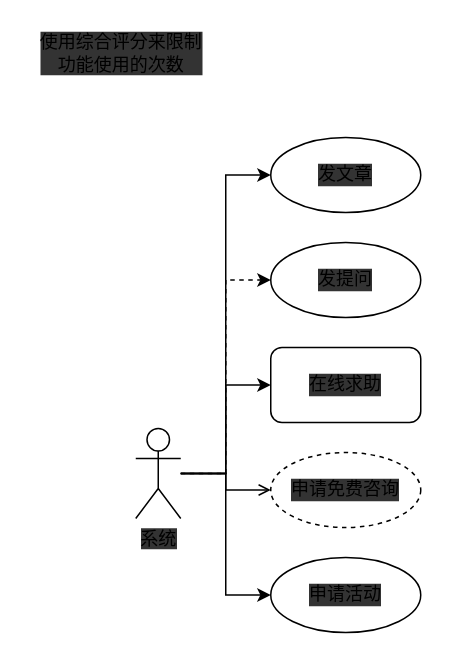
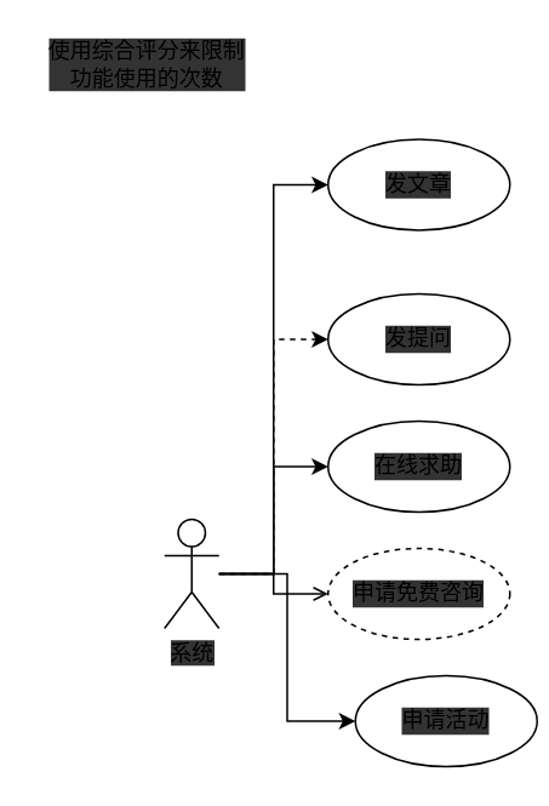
- <mxCell id="8" value="发文章" style="ellipse;whiteSpace=wrap;html=1;labelBackgroundColor=#333333;" vertex="1" parent="1"><mxGeometry x="180" y="91" width="100" height="50" as="geometry" /></mxCell>
+ <mxCell id="8" value="发文章" style="ellipse;whiteSpace=wrap;html=1;labelBackgroundColor=#333333;" vertex="1" parent="1"><mxGeometry x="180" y="76" width="100" height="50" as="geometry" /></mxCell>
- <mxCell id="11" value="在线求助" style="whiteSpace=wrap;html=1;labelBackgroundColor=#333333;rounded=1;" vertex="1" parent="1"><mxGeometry x="180" y="231" width="100" height="50" as="geometry" /></mxCell>
+ <mxCell id="11" value="在线求助" style="ellipse;whiteSpace=wrap;html=1;labelBackgroundColor=#333333;" vertex="1" parent="1"><mxGeometry x="180" y="231" width="100" height="50" as="geometry" /></mxCell>
- <mxCell id="13" value="申请活动" style="ellipse;whiteSpace=wrap;html=1;labelBackgroundColor=#333333;" vertex="1" parent="1"><mxGeometry x="180" y="371" width="100" height="50" as="geometry" /></mxCell>
+ <mxCell id="13" value="申请活动" style="ellipse;whiteSpace=wrap;html=1;labelBackgroundColor=#333333;" vertex="1" parent="1"><mxGeometry x="195" y="371" width="100" height="50" as="geometry" /></mxCell>
